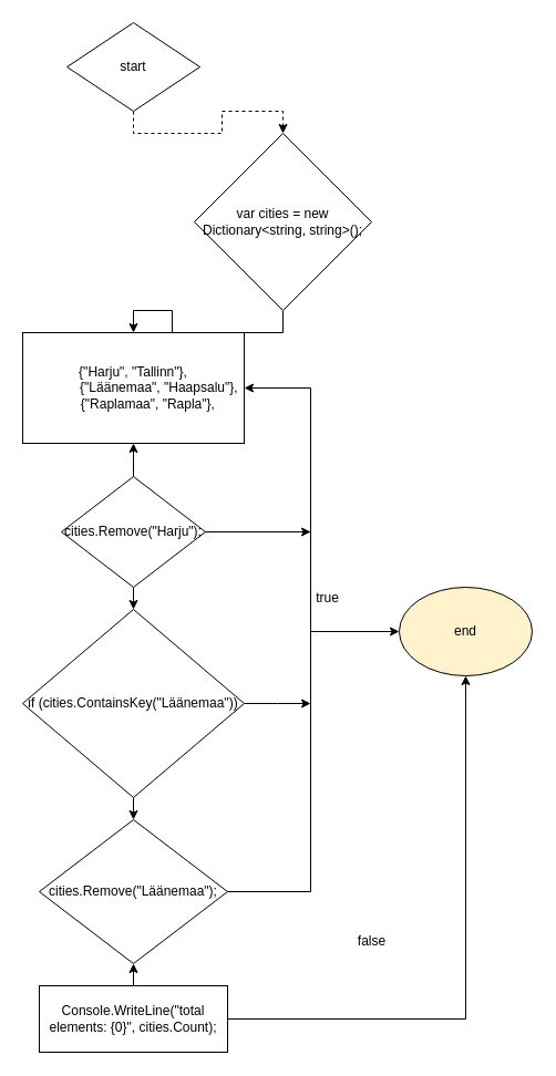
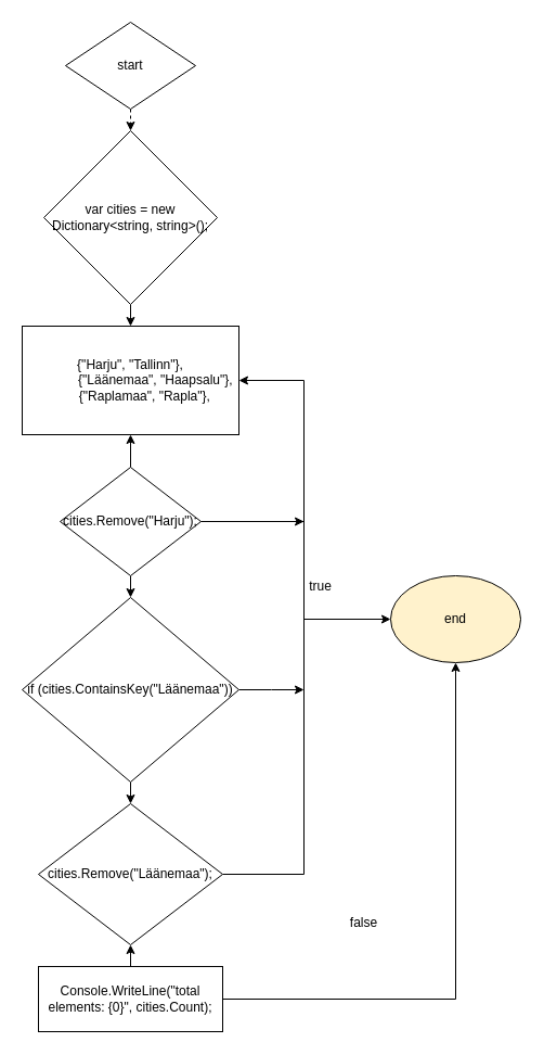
- <mxCell id="5" value="var cities = new Dictionary&amp;lt;string, string&amp;gt;();" style="rhombus;whiteSpace=wrap;html=1;" vertex="1" parent="1"><mxGeometry x="175" y="120" width="160" height="160" as="geometry" /></mxCell>
+ <mxCell id="5" value="var cities = new Dictionary&amp;lt;string, string&amp;gt;();" style="rhombus;whiteSpace=wrap;html=1;" vertex="1" parent="1"><mxGeometry x="40" y="120" width="160" height="160" as="geometry" /></mxCell>
